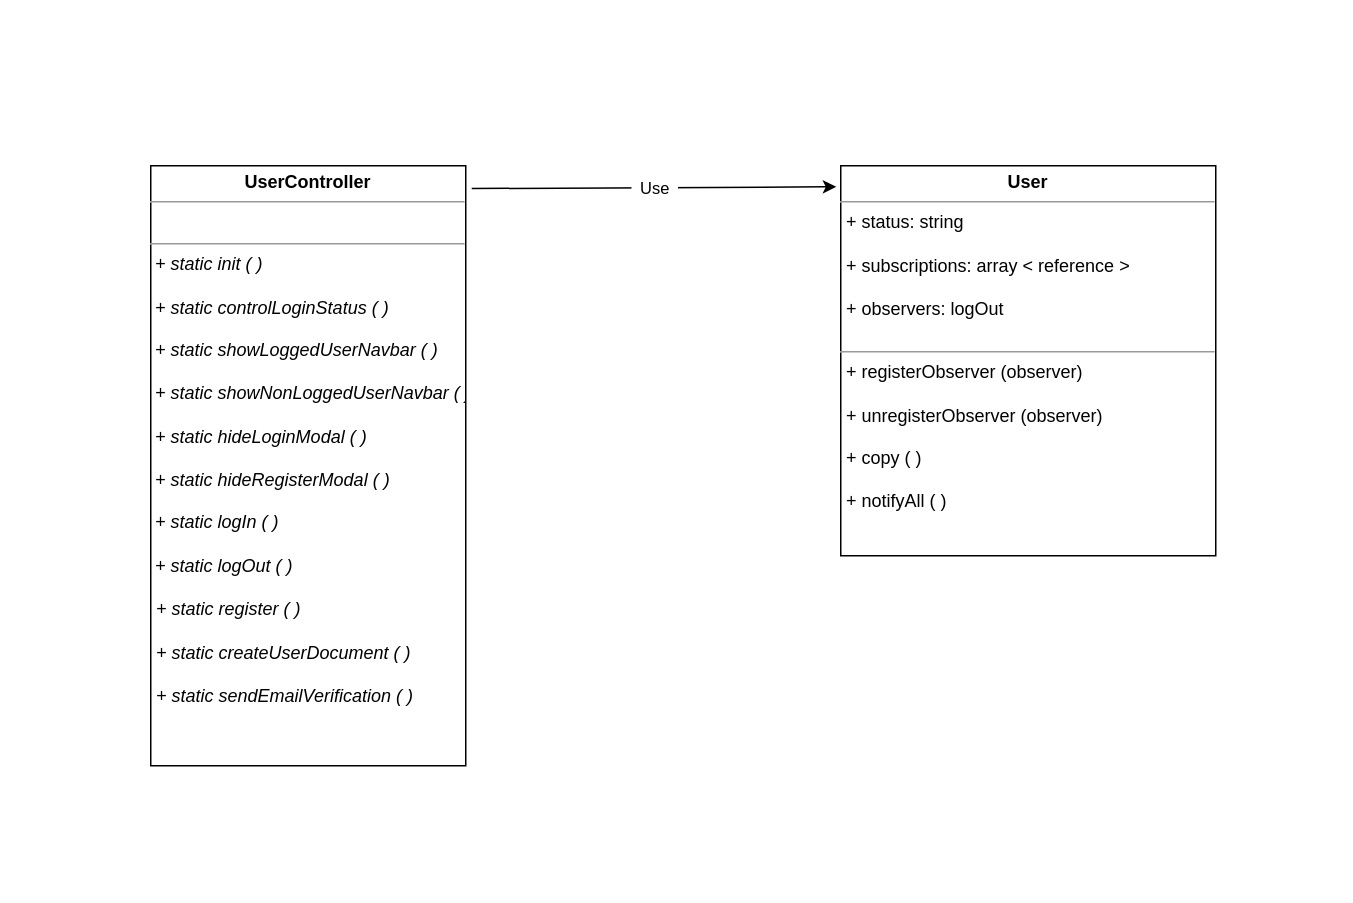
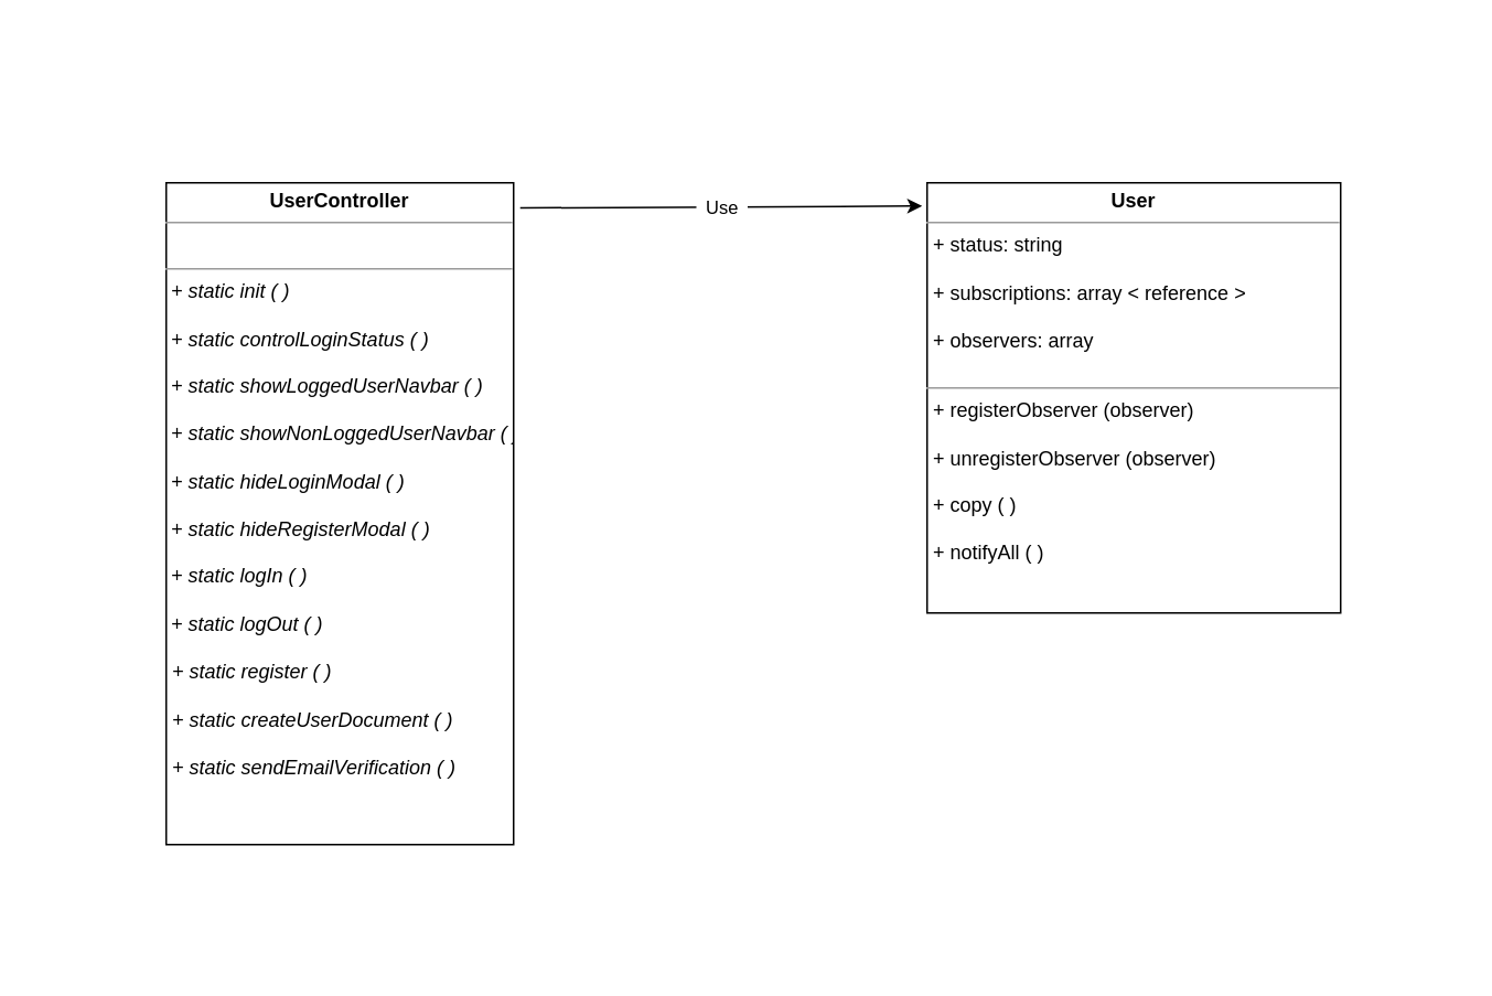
- <mxCell id="5" value="&lt;p style=&quot;margin: 0px ; margin-top: 4px ; text-align: center&quot;&gt;&lt;b&gt;User&lt;/b&gt;&lt;/p&gt;&lt;hr size=&quot;1&quot;&gt;&lt;p style=&quot;margin: 0px ; margin-left: 4px&quot;&gt;+ status: string&lt;/p&gt;&lt;p style=&quot;margin: 0px ; margin-left: 4px&quot;&gt;&lt;br&gt;&lt;/p&gt;&lt;p style=&quot;margin: 0px ; margin-left: 4px&quot;&gt;+ subscriptions: array &amp;lt; reference &amp;gt;&lt;br&gt;&lt;/p&gt;&lt;p style=&quot;margin: 0px ; margin-left: 4px&quot;&gt;&lt;br&gt;&lt;/p&gt;&lt;p style=&quot;margin: 0px ; margin-left: 4px&quot;&gt;+ observers: logOut&lt;/p&gt;&lt;p style=&quot;margin: 0px ; margin-left: 4px&quot;&gt;&lt;br&gt;&lt;/p&gt;&lt;hr size=&quot;1&quot;&gt;&lt;p style=&quot;margin: 0px ; margin-left: 4px&quot;&gt;+ registerObserver (observer)&lt;/p&gt;&lt;p style=&quot;margin: 0px ; margin-left: 4px&quot;&gt;&lt;br&gt;&lt;/p&gt;&lt;p style=&quot;margin: 0px ; margin-left: 4px&quot;&gt;+ unregisterObserver (observer)&lt;br&gt;&lt;/p&gt;&lt;p style=&quot;margin: 0px ; margin-left: 4px&quot;&gt;&lt;br&gt;&lt;/p&gt;&lt;p style=&quot;margin: 0px ; margin-left: 4px&quot;&gt;+ copy ( )&lt;br&gt;&lt;/p&gt;&lt;p style=&quot;margin: 0px ; margin-left: 4px&quot;&gt;&lt;br&gt;&lt;/p&gt;&lt;p style=&quot;margin: 0px ; margin-left: 4px&quot;&gt;+ notifyAll ( )&lt;br&gt;&lt;/p&gt;" style="verticalAlign=top;align=left;overflow=fill;fontSize=12;fontFamily=Helvetica;html=1;" vertex="1" parent="1"><mxGeometry x="560" y="110" width="250" height="260" as="geometry" /></mxCell>
+ <mxCell id="5" value="&lt;p style=&quot;margin: 0px ; margin-top: 4px ; text-align: center&quot;&gt;&lt;b&gt;User&lt;/b&gt;&lt;/p&gt;&lt;hr size=&quot;1&quot;&gt;&lt;p style=&quot;margin: 0px ; margin-left: 4px&quot;&gt;+ status: string&lt;/p&gt;&lt;p style=&quot;margin: 0px ; margin-left: 4px&quot;&gt;&lt;br&gt;&lt;/p&gt;&lt;p style=&quot;margin: 0px ; margin-left: 4px&quot;&gt;+ subscriptions: array &amp;lt; reference &amp;gt;&lt;br&gt;&lt;/p&gt;&lt;p style=&quot;margin: 0px ; margin-left: 4px&quot;&gt;&lt;br&gt;&lt;/p&gt;&lt;p style=&quot;margin: 0px ; margin-left: 4px&quot;&gt;+ observers: array&lt;/p&gt;&lt;p style=&quot;margin: 0px ; margin-left: 4px&quot;&gt;&lt;br&gt;&lt;/p&gt;&lt;hr size=&quot;1&quot;&gt;&lt;p style=&quot;margin: 0px ; margin-left: 4px&quot;&gt;+ registerObserver (observer)&lt;/p&gt;&lt;p style=&quot;margin: 0px ; margin-left: 4px&quot;&gt;&lt;br&gt;&lt;/p&gt;&lt;p style=&quot;margin: 0px ; margin-left: 4px&quot;&gt;+ unregisterObserver (observer)&lt;br&gt;&lt;/p&gt;&lt;p style=&quot;margin: 0px ; margin-left: 4px&quot;&gt;&lt;br&gt;&lt;/p&gt;&lt;p style=&quot;margin: 0px ; margin-left: 4px&quot;&gt;+ copy ( )&lt;br&gt;&lt;/p&gt;&lt;p style=&quot;margin: 0px ; margin-left: 4px&quot;&gt;&lt;br&gt;&lt;/p&gt;&lt;p style=&quot;margin: 0px ; margin-left: 4px&quot;&gt;+ notifyAll ( )&lt;br&gt;&lt;/p&gt;" style="verticalAlign=top;align=left;overflow=fill;fontSize=12;fontFamily=Helvetica;html=1;" vertex="1" parent="1"><mxGeometry x="560" y="110" width="250" height="260" as="geometry" /></mxCell>
